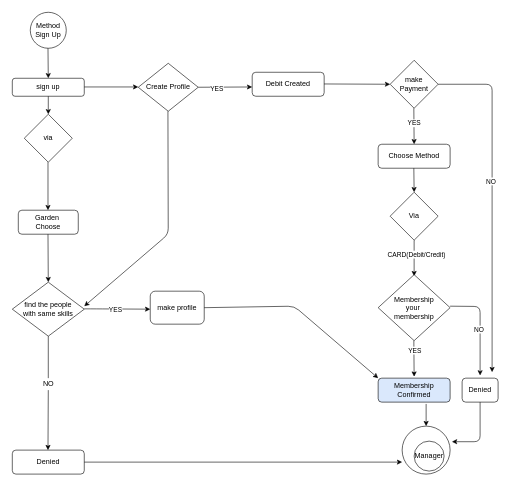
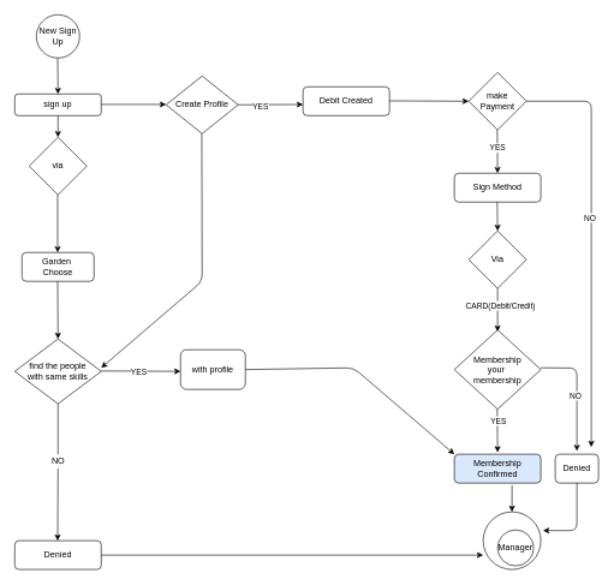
- <mxCell id="2" value="Method Sign Up" style="ellipse;whiteSpace=wrap;html=1;aspect=fixed;" vertex="1" parent="1"><mxGeometry x="50" y="20" width="60" height="60" as="geometry" /></mxCell>
+ <mxCell id="2" value="New Sign Up" style="ellipse;whiteSpace=wrap;html=1;aspect=fixed;" vertex="1" parent="1"><mxGeometry x="50" y="20" width="60" height="60" as="geometry" /></mxCell>
- <mxCell id="26" value="Choose Method" style="rounded=1;whiteSpace=wrap;html=1;" vertex="1" parent="1"><mxGeometry x="630" y="240" width="120" height="40" as="geometry" /></mxCell>
+ <mxCell id="26" value="Sign Method" style="rounded=1;whiteSpace=wrap;html=1;" vertex="1" parent="1"><mxGeometry x="630" y="240" width="120" height="40" as="geometry" /></mxCell>
- <mxCell id="17" value="make profile" style="rounded=1;whiteSpace=wrap;html=1;" vertex="1" parent="1"><mxGeometry x="250" y="485" width="90" height="55" as="geometry" /></mxCell>
+ <mxCell id="17" value="with profile" style="rounded=1;whiteSpace=wrap;html=1;" vertex="1" parent="1"><mxGeometry x="250" y="485" width="90" height="55" as="geometry" /></mxCell>
